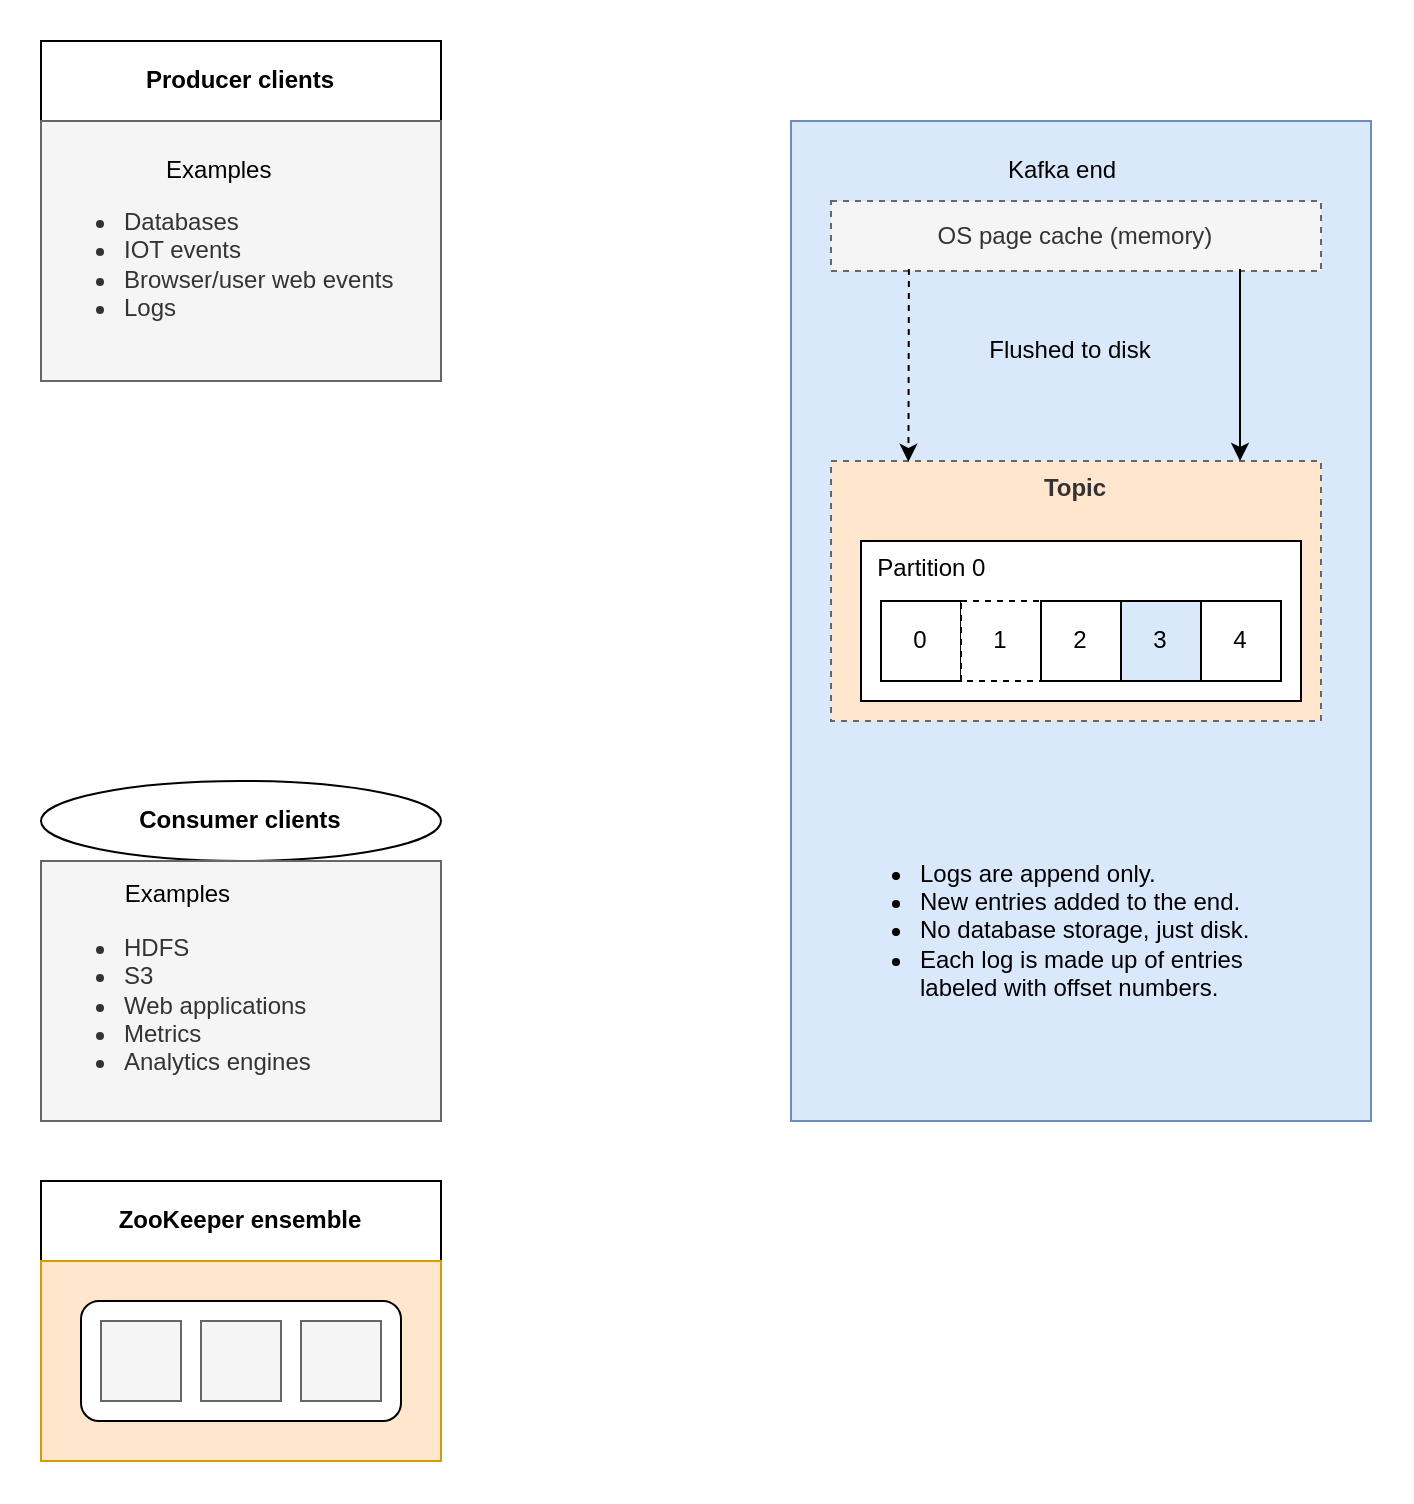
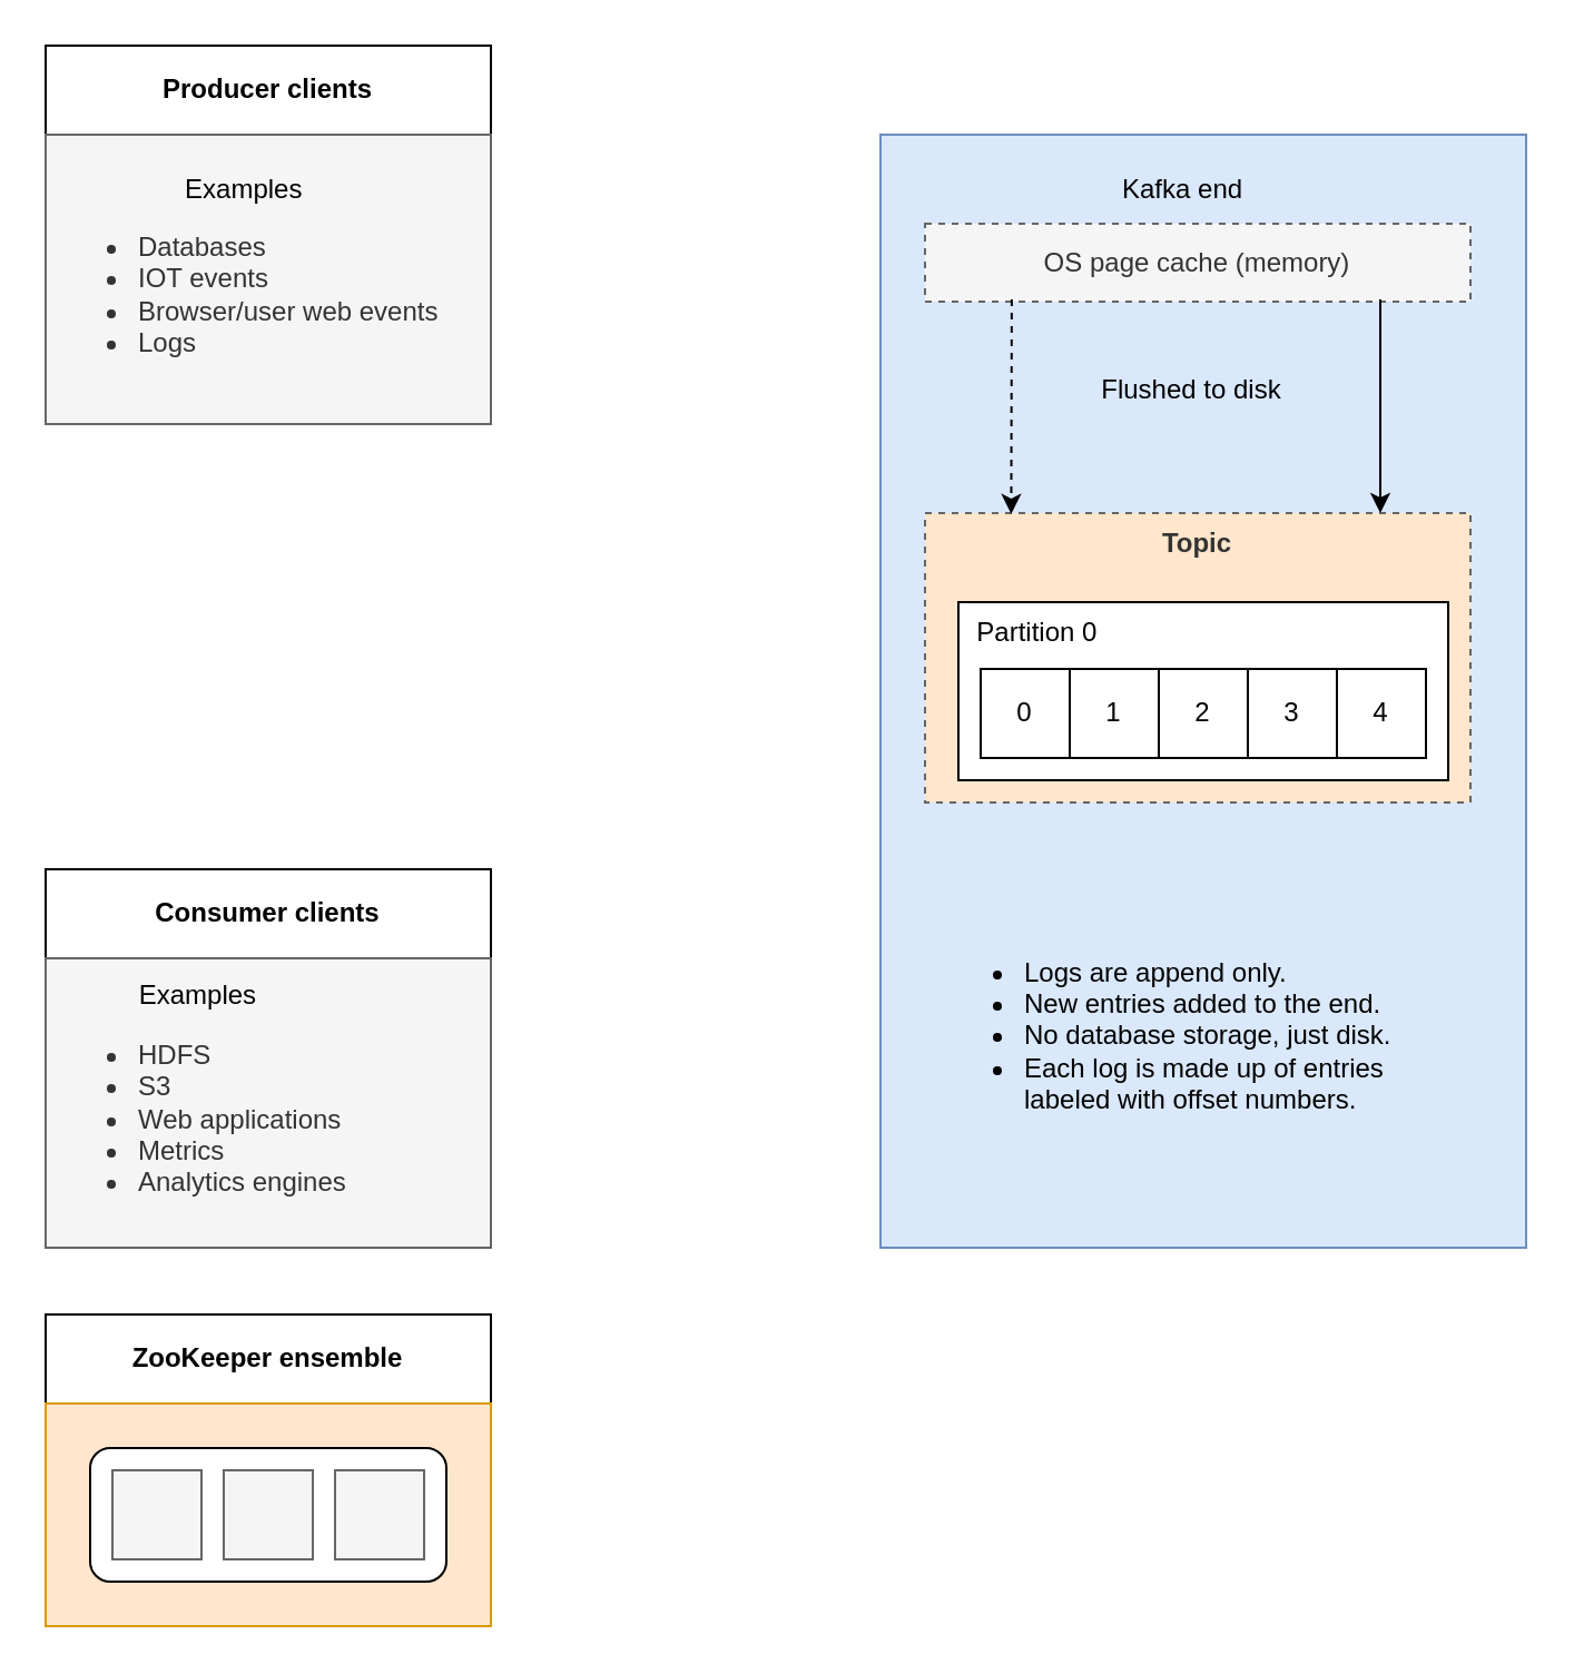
- <mxCell id="19" value="1" style="whiteSpace=wrap;html=1;aspect=fixed;dashed=1;" vertex="1" parent="1"><mxGeometry x="480" y="300" width="40" height="40" as="geometry" /></mxCell>
+ <mxCell id="19" value="1" style="whiteSpace=wrap;html=1;aspect=fixed;" vertex="1" parent="1"><mxGeometry x="480" y="300" width="40" height="40" as="geometry" /></mxCell>
- <mxCell id="21" value="3" style="whiteSpace=wrap;html=1;aspect=fixed;fillColor=#dae8fc;" vertex="1" parent="1"><mxGeometry x="560" y="300" width="40" height="40" as="geometry" /></mxCell>
+ <mxCell id="21" value="3" style="whiteSpace=wrap;html=1;aspect=fixed;" vertex="1" parent="1"><mxGeometry x="560" y="300" width="40" height="40" as="geometry" /></mxCell>
- <mxCell id="4" value="Consumer clients" style="ellipse;whiteSpace=wrap;html=1;fontStyle=1;" vertex="1" parent="1"><mxGeometry x="20" y="390" width="200" height="40" as="geometry" /></mxCell>
+ <mxCell id="4" value="Consumer clients" style="rounded=0;whiteSpace=wrap;html=1;fontStyle=1" vertex="1" parent="1"><mxGeometry x="20" y="390" width="200" height="40" as="geometry" /></mxCell>
